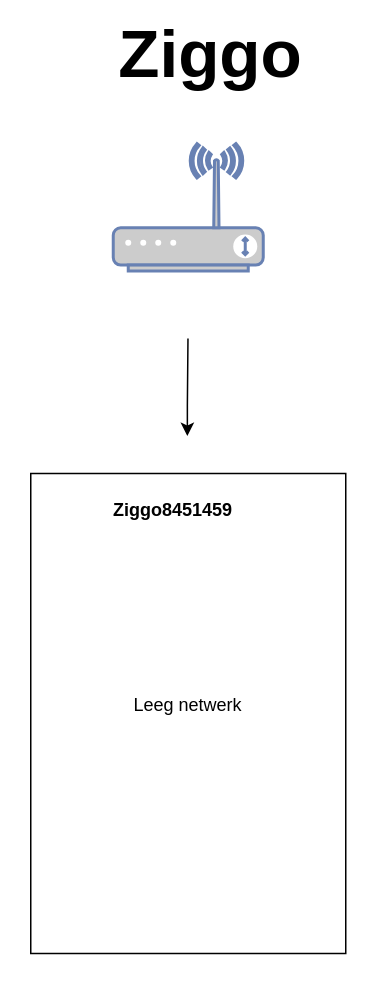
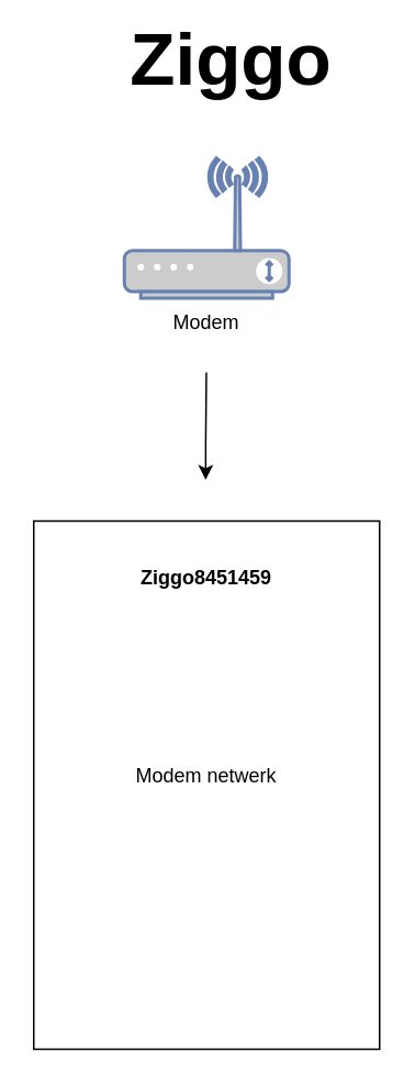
+ <mxCell id="4" value="Modem" style="text;html=1;align=center;verticalAlign=middle;whiteSpace=wrap;rounded=0;" vertex="1" parent="1"><mxGeometry x="95" y="180" width="60" height="30" as="geometry" /></mxCell>
- <mxCell id="7" value="Ziggo8451459" style="text;html=1;align=center;verticalAlign=middle;whiteSpace=wrap;rounded=0;fontStyle=1" vertex="1" parent="1"><mxGeometry x="85" y="325" width="60" height="30" as="geometry" /></mxCell>
+ <mxCell id="7" value="Ziggo8451459" style="text;html=1;align=center;verticalAlign=middle;whiteSpace=wrap;rounded=0;fontStyle=1" vertex="1" parent="1"><mxGeometry x="95" y="335" width="60" height="30" as="geometry" /></mxCell>
- <mxCell id="8" value="Leeg netwerk" style="text;html=1;align=center;verticalAlign=middle;whiteSpace=wrap;rounded=0;" vertex="1" parent="1"><mxGeometry x="70" y="455" width="110" height="30" as="geometry" /></mxCell>
+ <mxCell id="8" value="Modem netwerk" style="text;html=1;align=center;verticalAlign=middle;whiteSpace=wrap;rounded=0;" vertex="1" parent="1"><mxGeometry x="70" y="455" width="110" height="30" as="geometry" /></mxCell>
